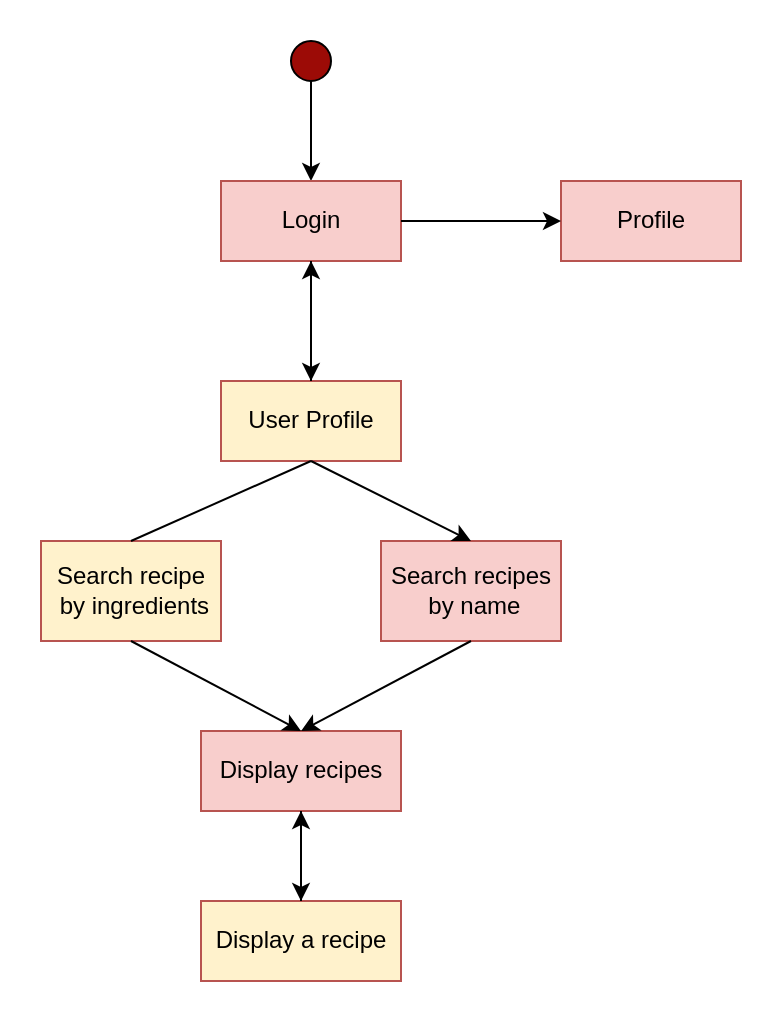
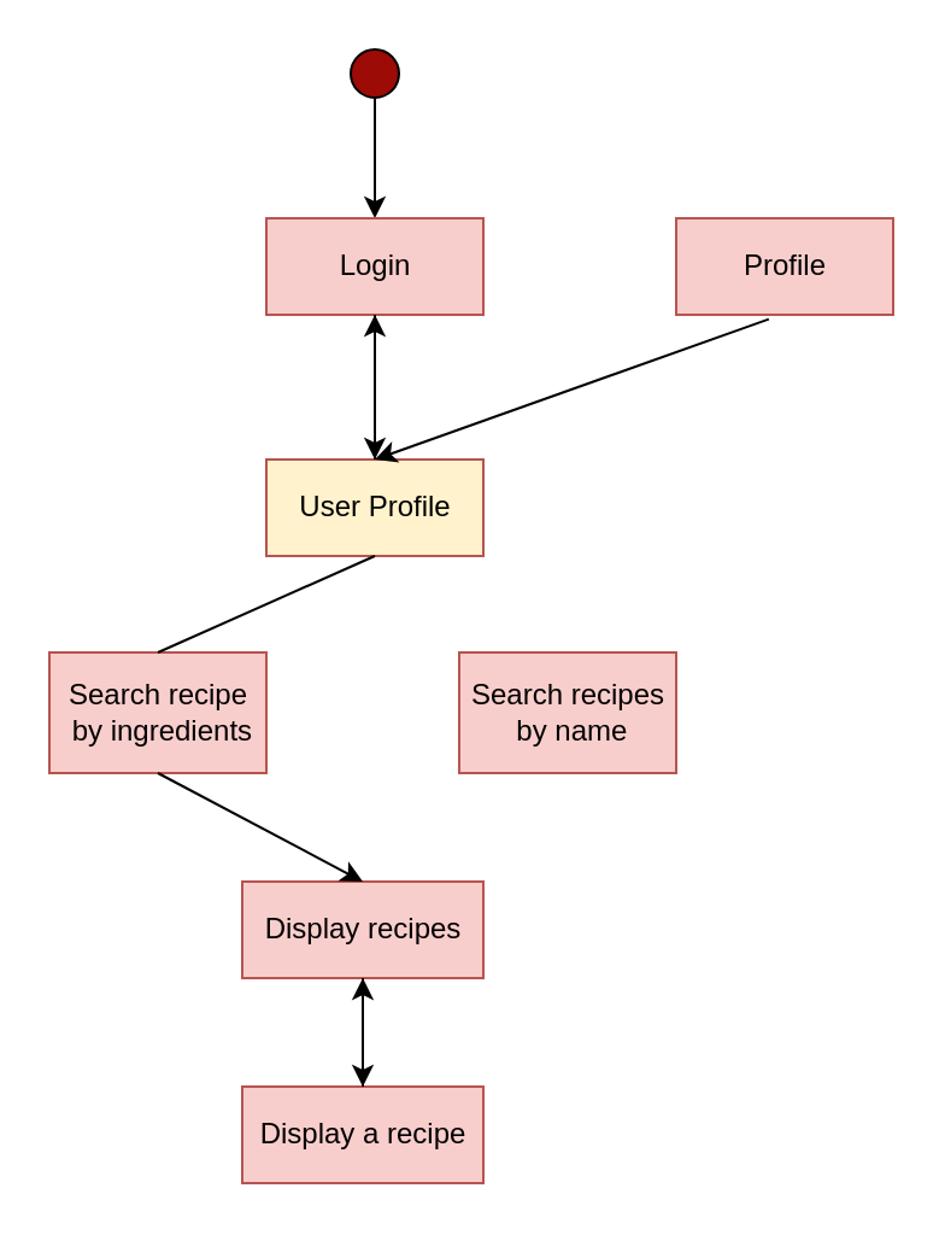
- <mxCell id="6" value="" style="endArrow=classic;html=1;rounded=0;exitX=1;exitY=0.5;exitDx=0;exitDy=0;entryX=0;entryY=0.5;entryDx=0;entryDy=0;" edge="1" parent="1" source="4" target="5"><mxGeometry width="50" height="50" relative="1" as="geometry"><mxPoint x="165" y="50" as="sourcePoint" /><mxPoint x="165" y="100" as="targetPoint" /><Array as="points"><mxPoint x="230" y="110" /></Array></mxGeometry></mxCell>
+ <mxCell id="9" value="" style="endArrow=classic;html=1;rounded=0;exitX=0.427;exitY=1.045;exitDx=0;exitDy=0;entryX=0.5;entryY=0;entryDx=0;entryDy=0;exitPerimeter=0;" edge="1" parent="1" source="5" target="7"><mxGeometry width="50" height="50" relative="1" as="geometry"><mxPoint x="165" y="140" as="sourcePoint" /><mxPoint x="165" y="200" as="targetPoint" /><Array as="points" /></mxGeometry></mxCell>
- <mxCell id="13" value="" style="endArrow=classic;html=1;rounded=0;exitX=0.5;exitY=1;exitDx=0;exitDy=0;entryX=0.5;entryY=0;entryDx=0;entryDy=0;" edge="1" parent="1" source="7" target="10"><mxGeometry width="50" height="50" relative="1" as="geometry"><mxPoint x="165" y="240" as="sourcePoint" /><mxPoint x="75" y="280" as="targetPoint" /><Array as="points" /></mxGeometry></mxCell>
- <mxCell id="11" value="Search recipe&lt;br&gt;&amp;nbsp;by ingredients" style="html=1;fillColor=#fff2cc;strokeColor=#b85450;align=center;" vertex="1" parent="1"><mxGeometry x="20" y="270" width="90" height="50" as="geometry" /></mxCell>
+ <mxCell id="11" value="Search recipe&lt;br&gt;&amp;nbsp;by ingredients" style="html=1;fillColor=#f8cecc;strokeColor=#b85450;align=center;" vertex="1" parent="1"><mxGeometry x="20" y="270" width="90" height="50" as="geometry" /></mxCell>
- <mxCell id="16" value="" style="endArrow=classic;html=1;rounded=0;exitX=0.5;exitY=1;exitDx=0;exitDy=0;entryX=0.5;entryY=0;entryDx=0;entryDy=0;" edge="1" parent="1" source="10" target="14"><mxGeometry width="50" height="50" relative="1" as="geometry"><mxPoint x="75" y="330" as="sourcePoint" /><mxPoint x="125" y="370" as="targetPoint" /><Array as="points" /></mxGeometry></mxCell>
- <mxCell id="17" value="Display a recipe" style="html=1;fillColor=#fff2cc;strokeColor=#b85450;align=center;" vertex="1" parent="1"><mxGeometry x="100" y="450" width="100" height="40" as="geometry" /></mxCell>
+ <mxCell id="17" value="Display a recipe" style="html=1;fillColor=#f8cecc;strokeColor=#b85450;align=center;" vertex="1" parent="1"><mxGeometry x="100" y="450" width="100" height="40" as="geometry" /></mxCell>
